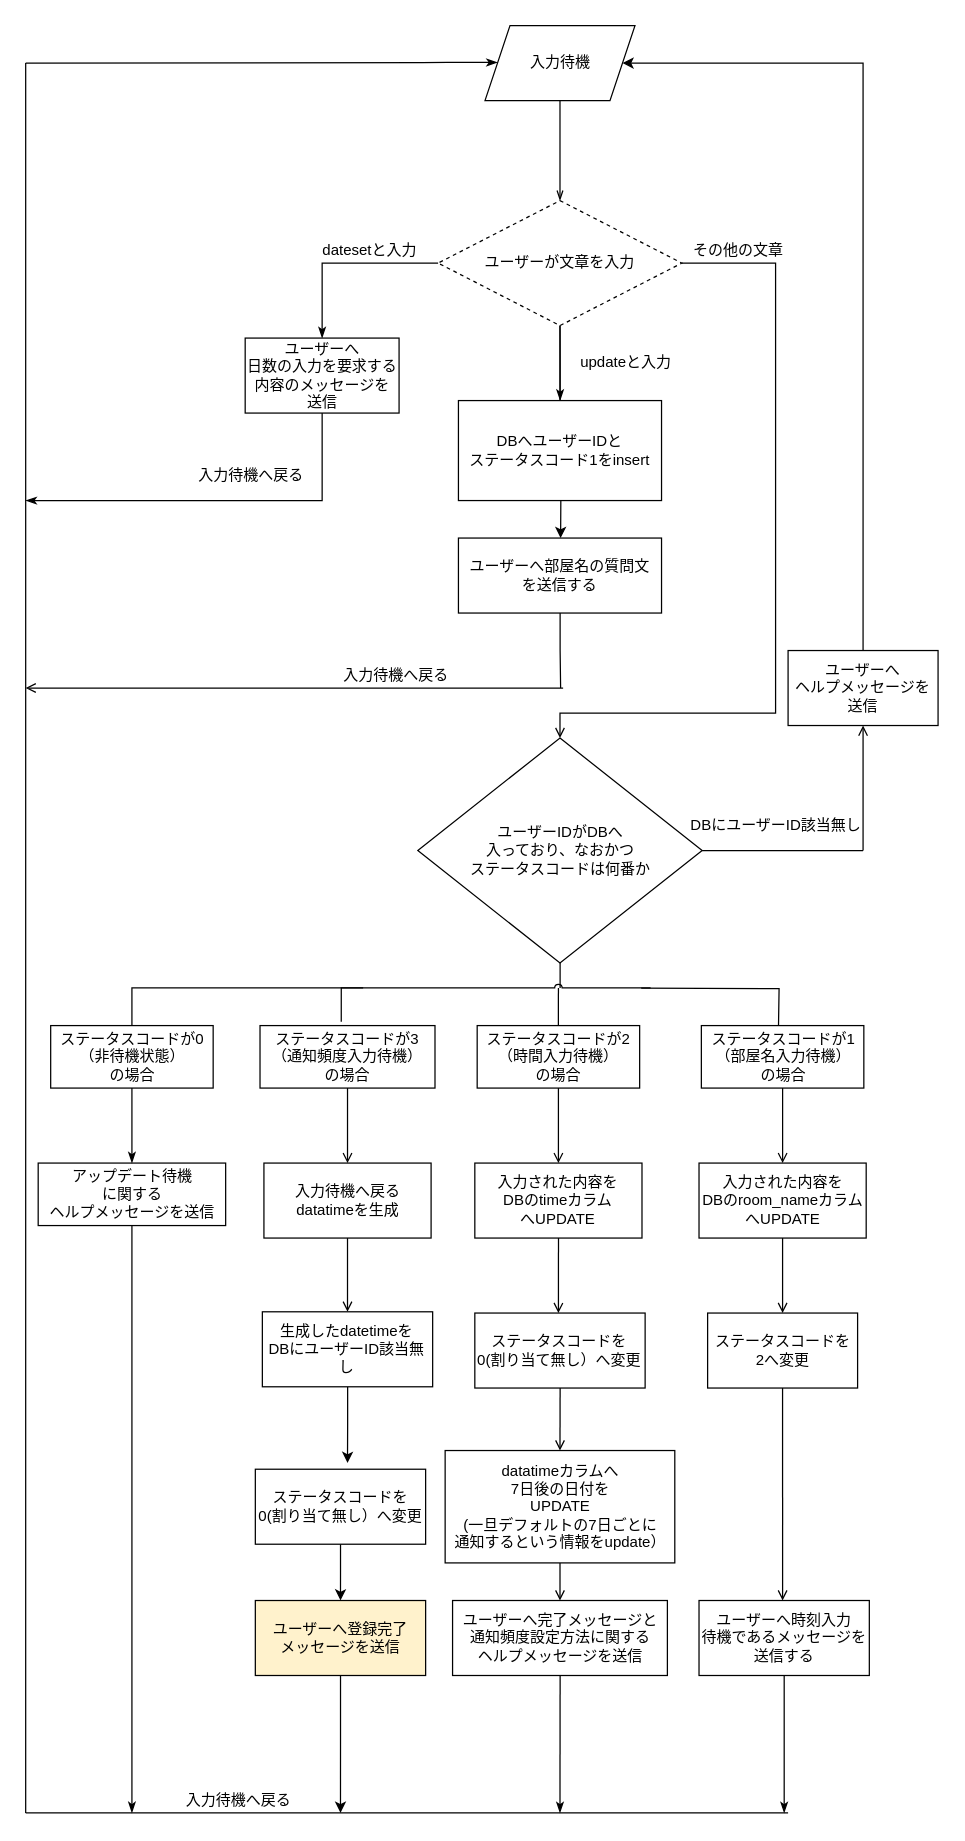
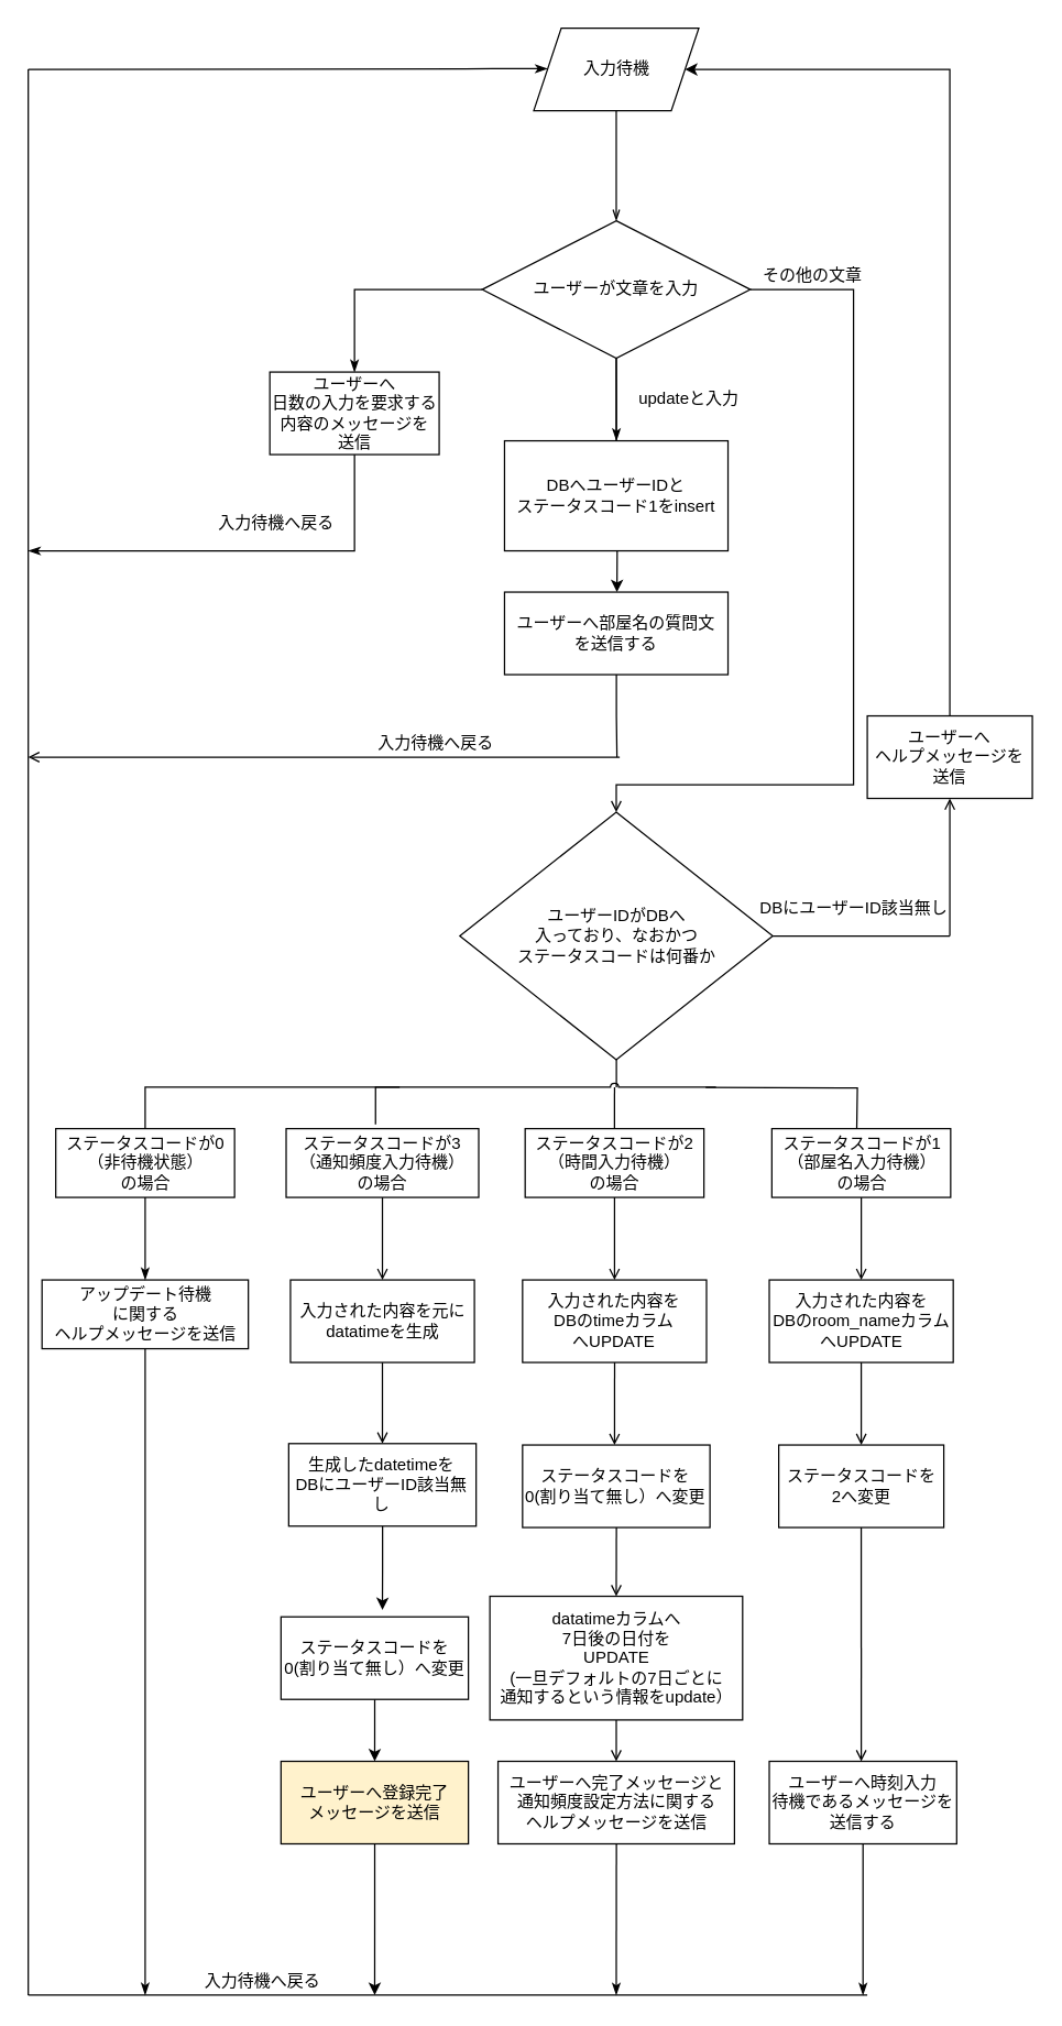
- <mxCell id="44" value="datesetと入力" style="text;html=1;align=center;verticalAlign=middle;resizable=0;points=[];autosize=1;strokeColor=none;fontColor=#000000;" parent="1" vertex="1"><mxGeometry x="250" y="190" width="90" height="20" as="geometry" /></mxCell>
- <mxCell id="10" value="ユーザーが文章を入力" style="rhombus;whiteSpace=wrap;html=1;dashed=1;" parent="1" vertex="1"><mxGeometry x="350" y="160" width="195" height="100" as="geometry" /></mxCell>
+ <mxCell id="10" value="ユーザーが文章を入力" style="rhombus;whiteSpace=wrap;html=1;" parent="1" vertex="1"><mxGeometry x="350" y="160" width="195" height="100" as="geometry" /></mxCell>
- <mxCell id="49" value="入力待機へ戻る&lt;br&gt;datatimeを生成" style="rounded=0;whiteSpace=wrap;html=1;" parent="1" vertex="1"><mxGeometry x="210.62" y="930.08" width="133.75" height="60" as="geometry" /></mxCell>
+ <mxCell id="49" value="入力された内容を元に&lt;br&gt;datatimeを生成" style="rounded=0;whiteSpace=wrap;html=1;" parent="1" vertex="1"><mxGeometry x="210.62" y="930.08" width="133.75" height="60" as="geometry" /></mxCell>
